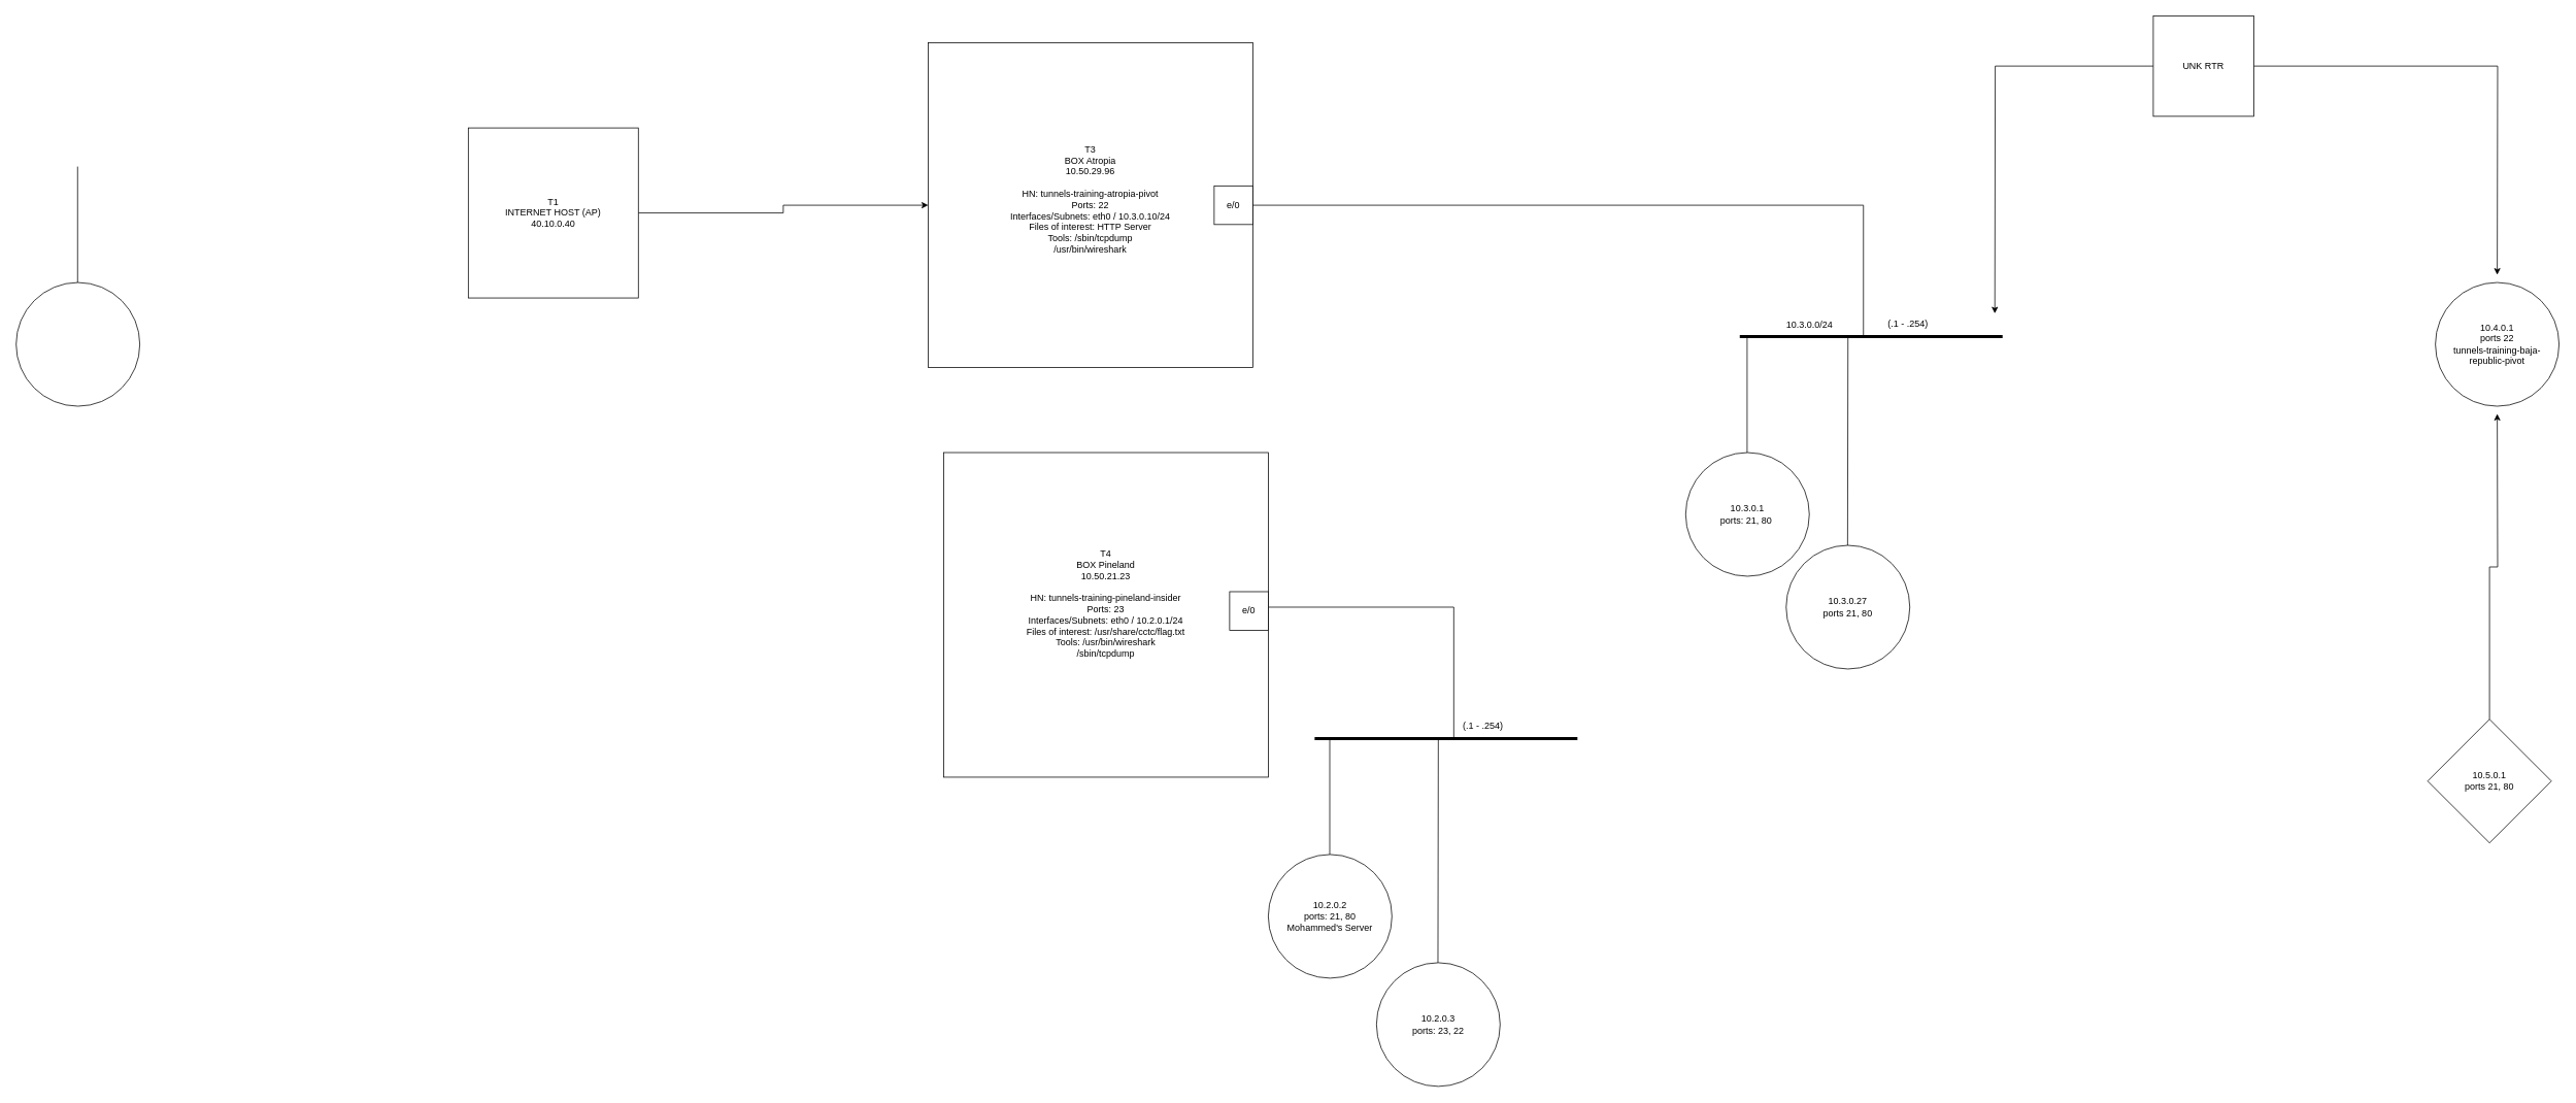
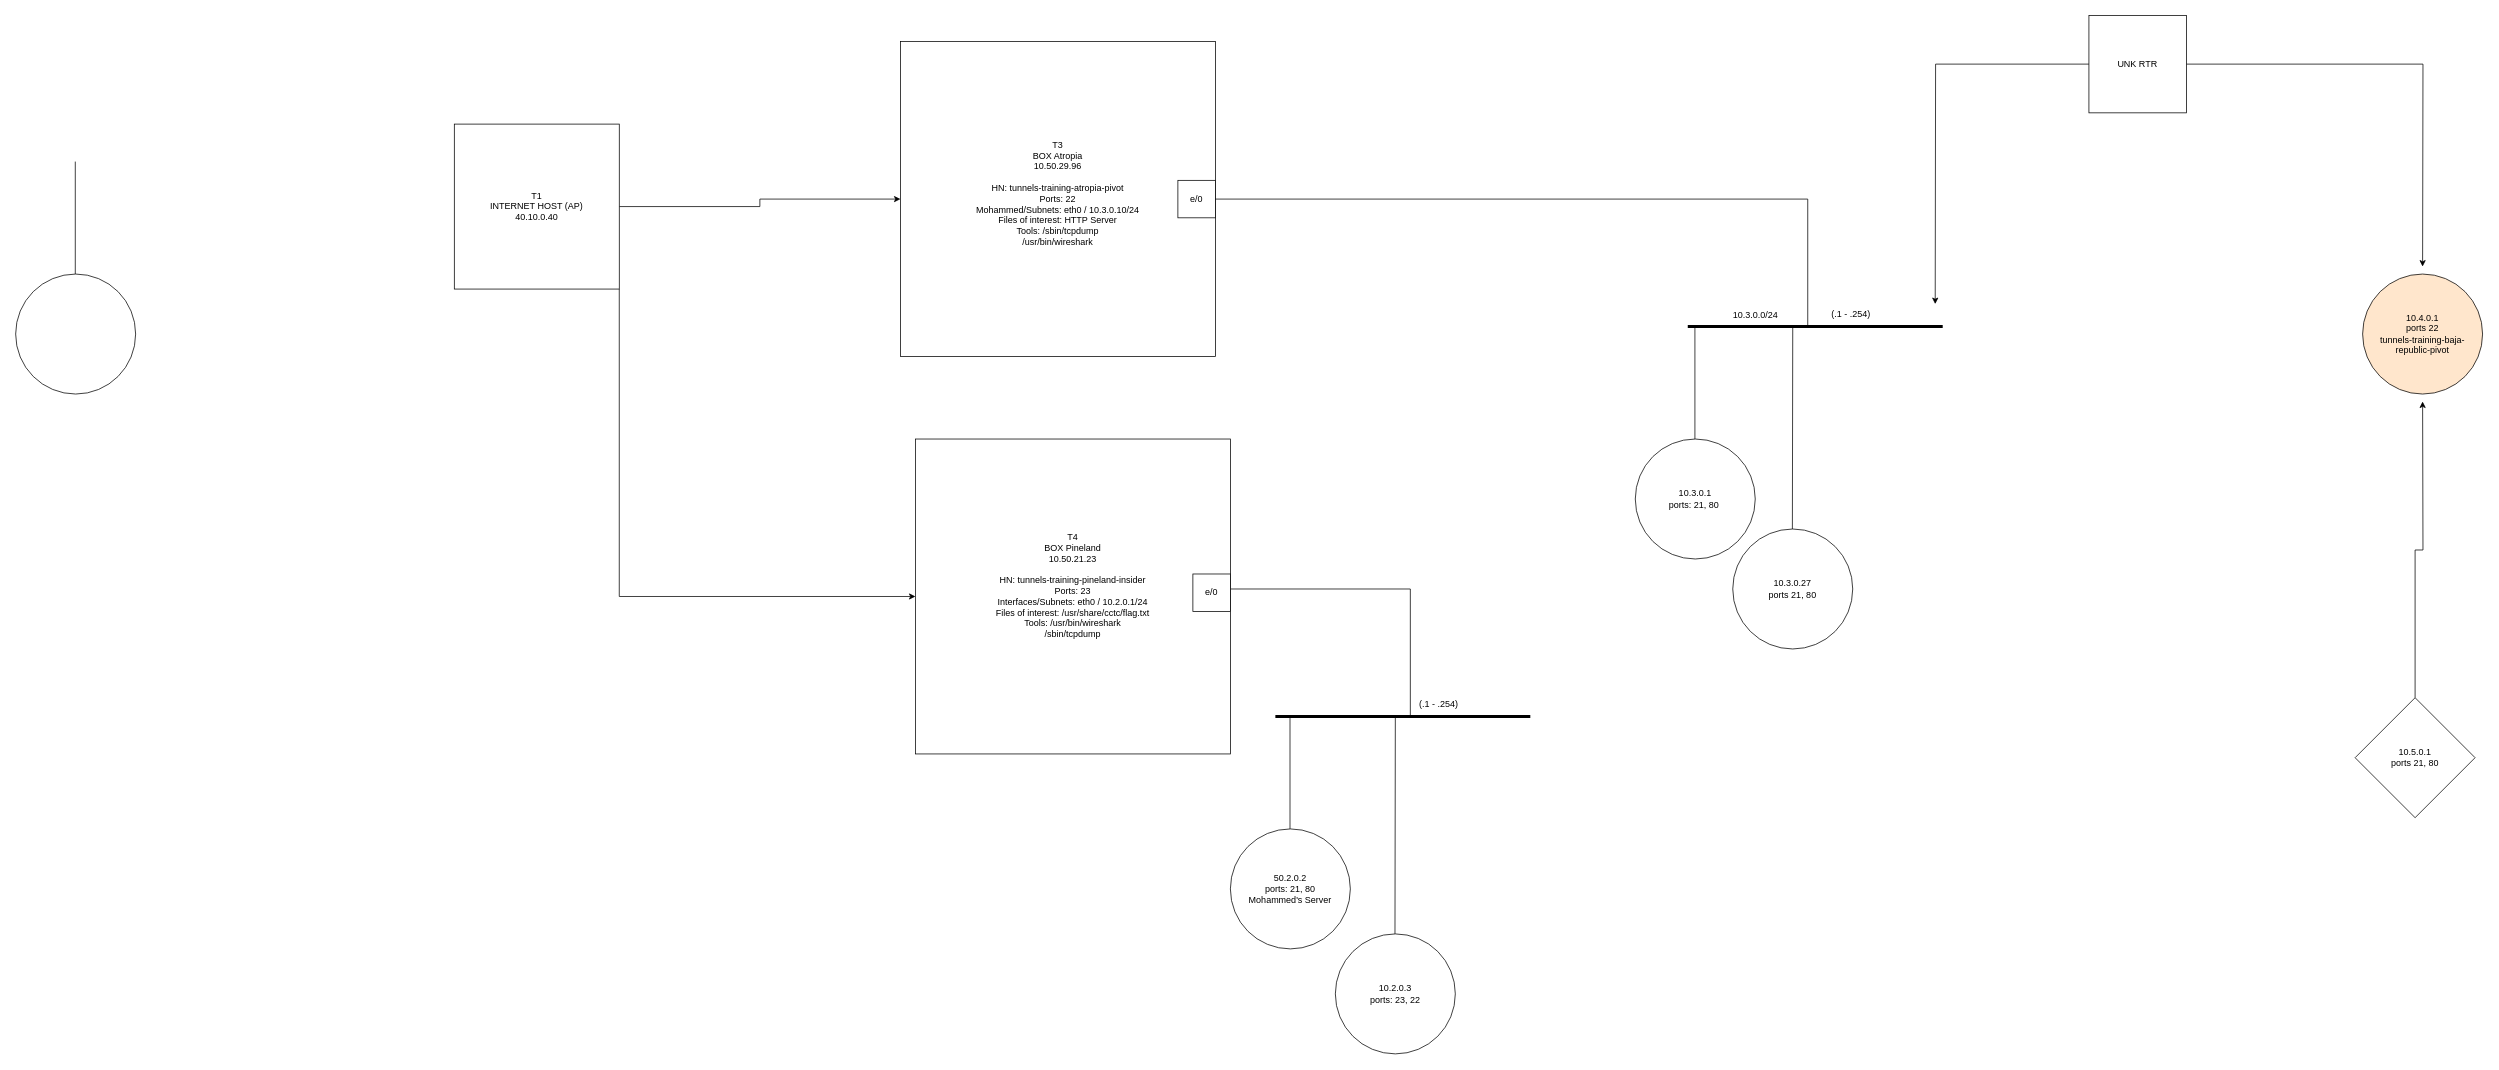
- <mxCell id="10" value="T3&lt;br&gt;BOX Atropia&lt;br&gt;10.50.29.96&lt;br&gt;&lt;br&gt;HN:&amp;nbsp;tunnels-training-atropia-pivot&lt;br&gt;Ports: 22&lt;br&gt;Interfaces/Subnets: eth0 / 10.3.0.10/24&lt;br&gt;Files of interest: HTTP Server&lt;br&gt;Tools:&amp;nbsp;&lt;span&gt;/sbin/tcpdump&lt;/span&gt;&lt;div&gt;/usr/bin/wireshark&lt;/div&gt;&lt;div&gt;&lt;br&gt;&lt;/div&gt;" style="whiteSpace=wrap;html=1;aspect=fixed;" parent="1" vertex="1"><mxGeometry x="1200" y="55" width="420" height="420" as="geometry" /></mxCell>
+ <mxCell id="10" value="T3&lt;br&gt;BOX Atropia&lt;br&gt;10.50.29.96&lt;br&gt;&lt;br&gt;HN:&amp;nbsp;tunnels-training-atropia-pivot&lt;br&gt;Ports: 22&lt;br&gt;Mohammed/Subnets: eth0 / 10.3.0.10/24&lt;br&gt;Files of interest: HTTP Server&lt;br&gt;Tools:&amp;nbsp;&lt;span&gt;/sbin/tcpdump&lt;/span&gt;&lt;div&gt;/usr/bin/wireshark&lt;/div&gt;&lt;div&gt;&lt;br&gt;&lt;/div&gt;" style="whiteSpace=wrap;html=1;aspect=fixed;" parent="1" vertex="1"><mxGeometry x="1200" y="55" width="420" height="420" as="geometry" /></mxCell>
- <mxCell id="31" value="10.4.0.1&lt;br&gt;ports 22&lt;br&gt;tunnels-training-baja-republic-pivot" style="ellipse;whiteSpace=wrap;html=1;aspect=fixed;" vertex="1" parent="1"><mxGeometry x="3150" y="365" width="160" height="160" as="geometry" /></mxCell>
+ <mxCell id="31" value="10.4.0.1&lt;br&gt;ports 22&lt;br&gt;tunnels-training-baja-republic-pivot" style="ellipse;whiteSpace=wrap;html=1;aspect=fixed;fillColor=#ffe6cc;" vertex="1" parent="1"><mxGeometry x="3150" y="365" width="160" height="160" as="geometry" /></mxCell>
+ <mxCell id="3" style="edgeStyle=orthogonalEdgeStyle;rounded=0;orthogonalLoop=1;jettySize=auto;html=1;exitX=1;exitY=1;exitDx=0;exitDy=0;entryX=0;entryY=0.5;entryDx=0;entryDy=0;" edge="1" parent="1" source="4" target="12"><mxGeometry relative="1" as="geometry" /></mxCell>
- <mxCell id="24" value="10.2.0.2&lt;br&gt;ports: 21, 80&lt;br&gt;Mohammed's Server" style="ellipse;whiteSpace=wrap;html=1;aspect=fixed;" vertex="1" parent="1"><mxGeometry x="1640" y="1105" width="160" height="160" as="geometry" /></mxCell>
+ <mxCell id="24" value="50.2.0.2&lt;br&gt;ports: 21, 80&lt;br&gt;Mohammed's Server" style="ellipse;whiteSpace=wrap;html=1;aspect=fixed;" vertex="1" parent="1"><mxGeometry x="1640" y="1105" width="160" height="160" as="geometry" /></mxCell>
